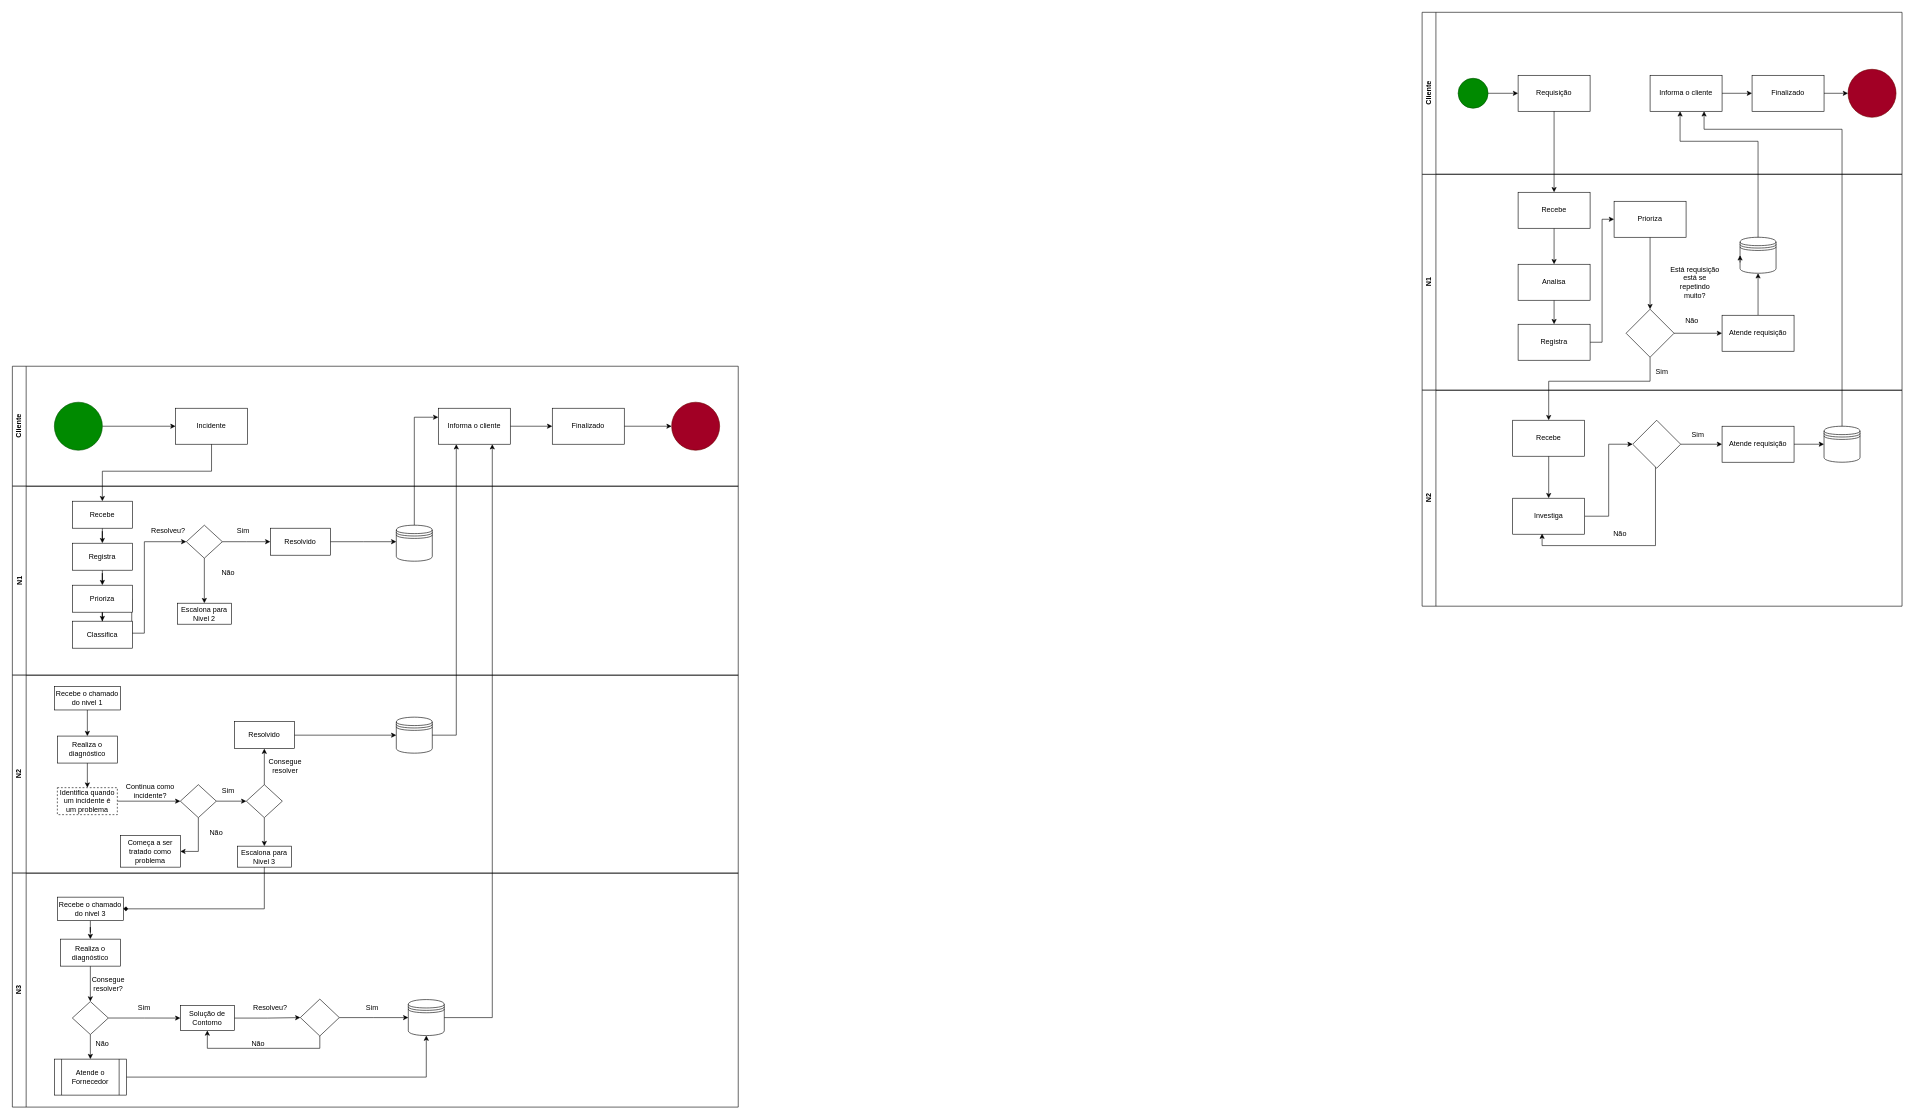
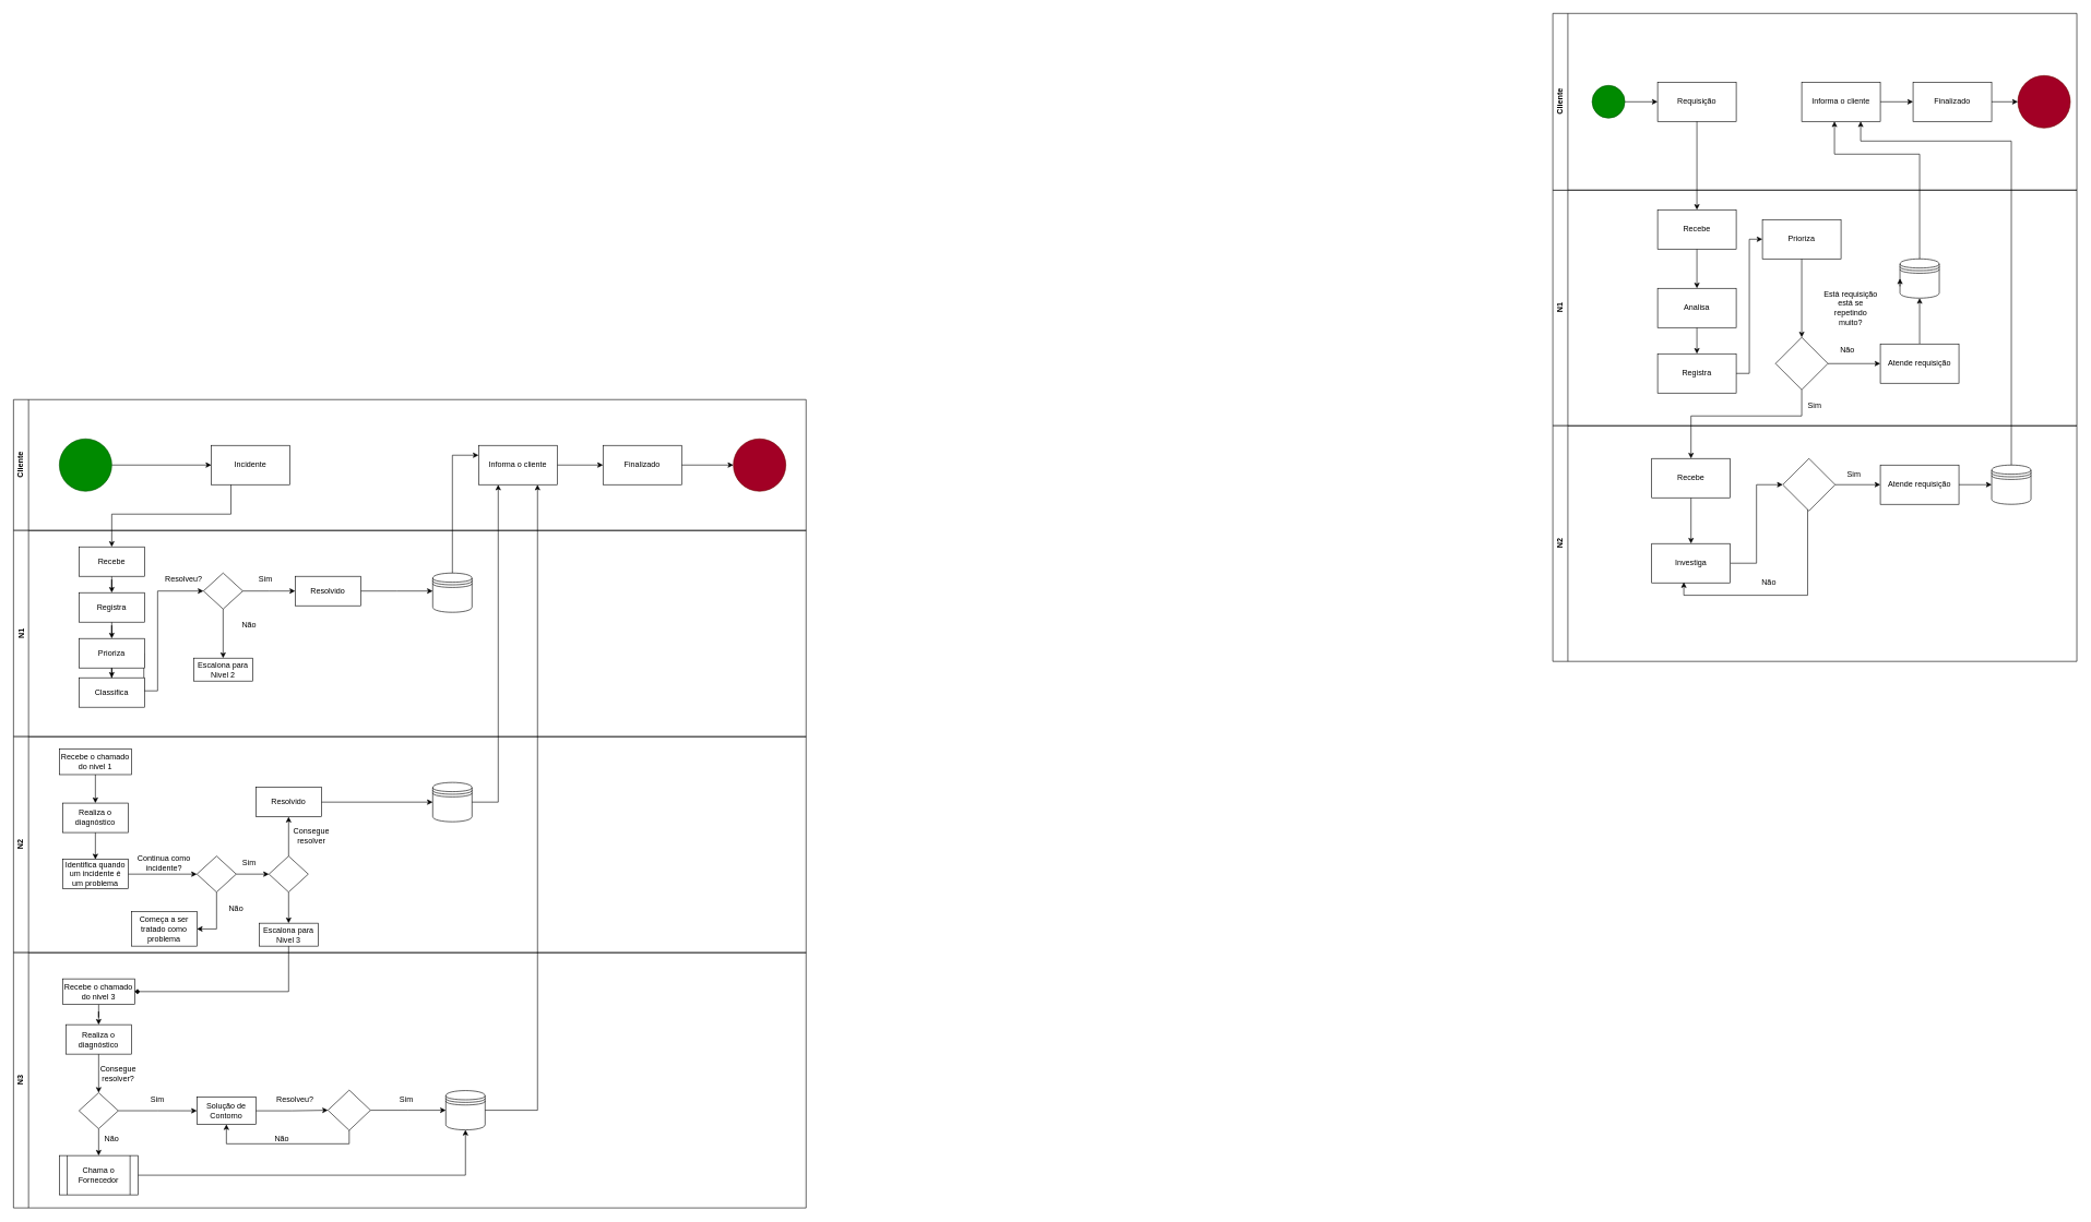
- <mxCell id="6" value="Incidente" style="rounded=0;whiteSpace=wrap;html=1;" parent="2" vertex="1"><mxGeometry x="272" y="70" width="120" height="60" as="geometry" /></mxCell>
+ <mxCell id="6" value="Incidente" style="rounded=0;whiteSpace=wrap;html=1;" parent="2" vertex="1"><mxGeometry x="302" y="70" width="120" height="60" as="geometry" /></mxCell>
- <mxCell id="38" value="Identifica quando um incidente é um problema" style="rounded=0;whiteSpace=wrap;html=1;dashed=1;" parent="32" vertex="1"><mxGeometry x="75" y="187.5" width="100" height="45" as="geometry" /></mxCell>
+ <mxCell id="38" value="Identifica quando um incidente é um problema" style="rounded=0;whiteSpace=wrap;html=1;" parent="32" vertex="1"><mxGeometry x="75" y="187.5" width="100" height="45" as="geometry" /></mxCell>
- <mxCell id="66" value="Atende o Fornecedor" style="shape=process;whiteSpace=wrap;html=1;backgroundOutline=1;" vertex="1" parent="54"><mxGeometry x="70" y="310" width="120" height="60" as="geometry" /></mxCell>
+ <mxCell id="66" value="Chama o Fornecedor" style="shape=process;whiteSpace=wrap;html=1;backgroundOutline=1;" vertex="1" parent="54"><mxGeometry x="70" y="310" width="120" height="60" as="geometry" /></mxCell>
